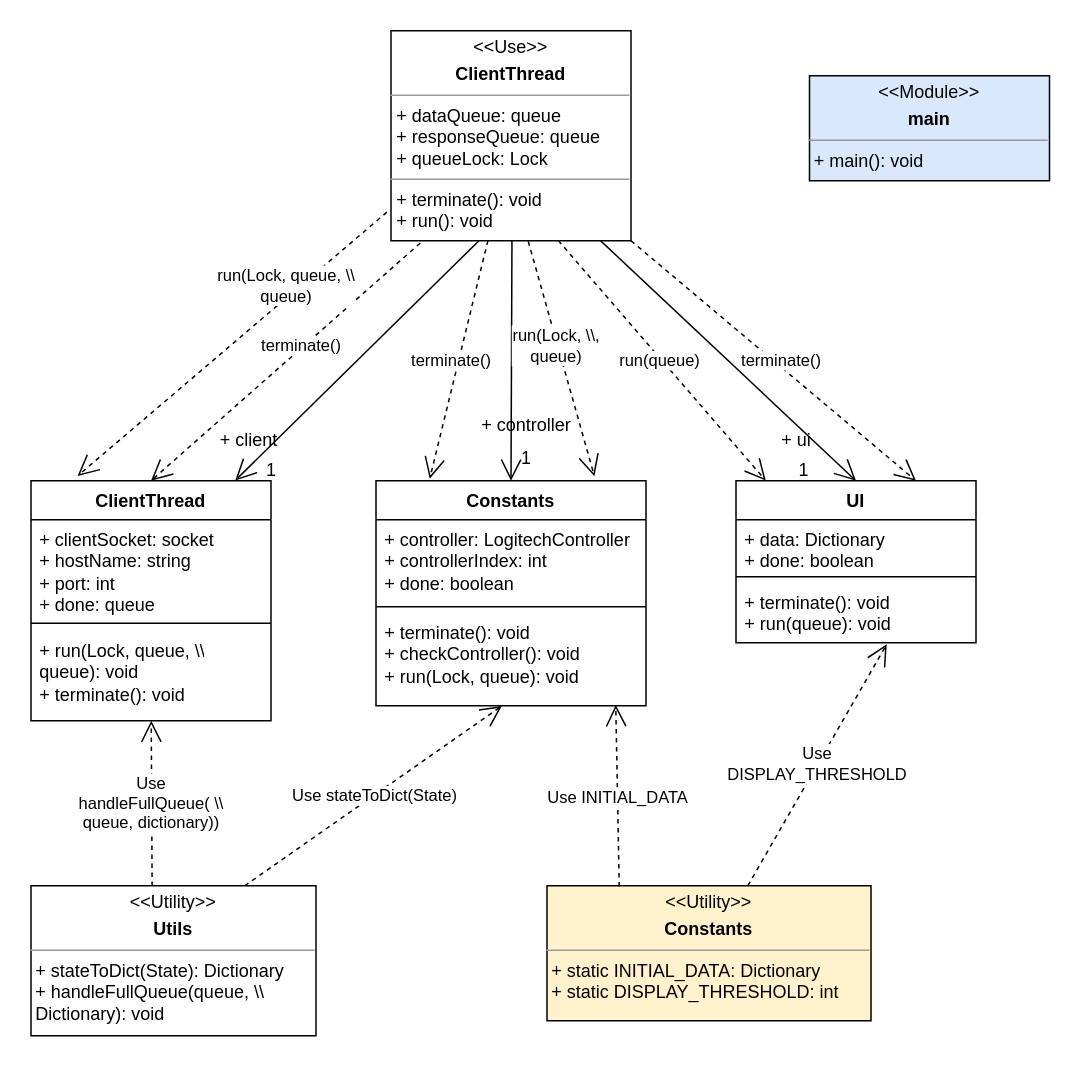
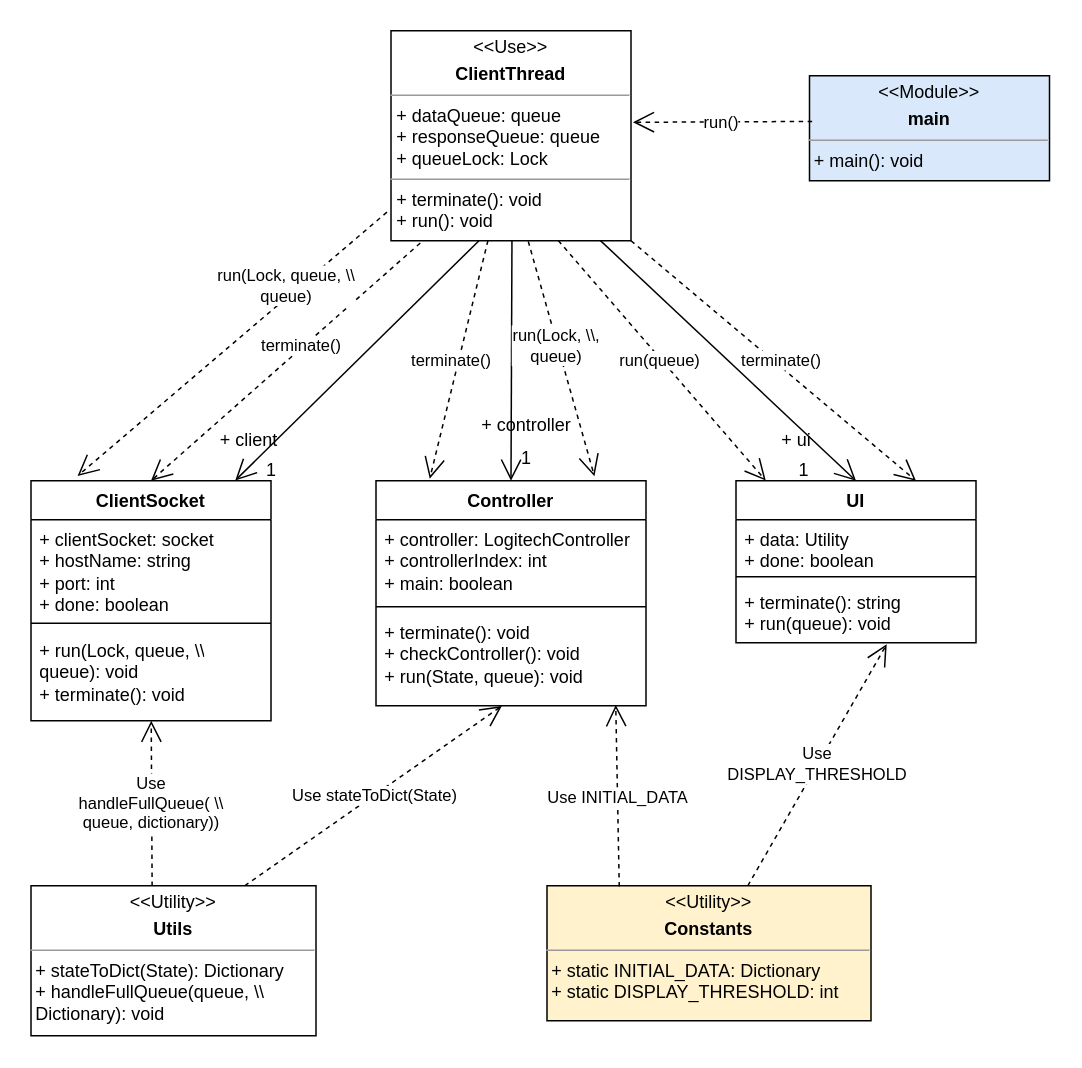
+ <mxCell id="31" value="run()" style="endArrow=open;endSize=12;dashed=1;html=1;rounded=0;entryX=1.008;entryY=0.436;entryDx=0;entryDy=0;entryPerimeter=0;exitX=0.011;exitY=0.435;exitDx=0;exitDy=0;exitPerimeter=0;" parent="1" source="30" target="26" edge="1"><mxGeometry x="0.017" width="160" relative="1" as="geometry"><mxPoint x="410" y="170" as="sourcePoint" /><mxPoint x="570" y="170" as="targetPoint" /><mxPoint as="offset" /></mxGeometry></mxCell>
- <mxCell id="2" value="ClientThread" style="swimlane;fontStyle=1;align=center;verticalAlign=top;childLayout=stackLayout;horizontal=1;startSize=26;horizontalStack=0;resizeParent=1;resizeParentMax=0;resizeLast=0;collapsible=1;marginBottom=0;whiteSpace=wrap;html=1;" parent="1" vertex="1"><mxGeometry x="20" y="320" width="160" height="160" as="geometry"><mxRectangle x="70" y="410" width="110" height="30" as="alternateBounds" /></mxGeometry></mxCell>
+ <mxCell id="2" value="ClientSocket" style="swimlane;fontStyle=1;align=center;verticalAlign=top;childLayout=stackLayout;horizontal=1;startSize=26;horizontalStack=0;resizeParent=1;resizeParentMax=0;resizeLast=0;collapsible=1;marginBottom=0;whiteSpace=wrap;html=1;" parent="1" vertex="1"><mxGeometry x="20" y="320" width="160" height="160" as="geometry"><mxRectangle x="70" y="410" width="110" height="30" as="alternateBounds" /></mxGeometry></mxCell>
- <mxCell id="6" value="Constants" style="swimlane;fontStyle=1;align=center;verticalAlign=top;childLayout=stackLayout;horizontal=1;startSize=26;horizontalStack=0;resizeParent=1;resizeParentMax=0;resizeLast=0;collapsible=1;marginBottom=0;whiteSpace=wrap;html=1;" parent="1" vertex="1"><mxGeometry x="250" y="320" width="180" height="150" as="geometry"><mxRectangle x="300" y="410" width="100" height="30" as="alternateBounds" /></mxGeometry></mxCell>
+ <mxCell id="6" value="Controller" style="swimlane;fontStyle=1;align=center;verticalAlign=top;childLayout=stackLayout;horizontal=1;startSize=26;horizontalStack=0;resizeParent=1;resizeParentMax=0;resizeLast=0;collapsible=1;marginBottom=0;whiteSpace=wrap;html=1;" parent="1" vertex="1"><mxGeometry x="250" y="320" width="180" height="150" as="geometry"><mxRectangle x="300" y="410" width="100" height="30" as="alternateBounds" /></mxGeometry></mxCell>
- <mxCell id="11" value="+ data: Dictionary&amp;nbsp;&lt;br&gt;+ done: boolean&amp;nbsp;" style="text;strokeColor=none;fillColor=none;align=left;verticalAlign=top;spacingLeft=4;spacingRight=4;overflow=hidden;rotatable=0;points=[[0,0.5],[1,0.5]];portConstraint=eastwest;whiteSpace=wrap;html=1;" parent="10" vertex="1"><mxGeometry y="26" width="160" height="34" as="geometry" /></mxCell>
+ <mxCell id="11" value="+ data: Utility&amp;nbsp;&lt;br&gt;+ done: boolean&amp;nbsp;" style="text;strokeColor=none;fillColor=none;align=left;verticalAlign=top;spacingLeft=4;spacingRight=4;overflow=hidden;rotatable=0;points=[[0,0.5],[1,0.5]];portConstraint=eastwest;whiteSpace=wrap;html=1;" parent="10" vertex="1"><mxGeometry y="26" width="160" height="34" as="geometry" /></mxCell>
- <mxCell id="3" value="+ clientSocket: socket&amp;nbsp;&lt;br&gt;+ hostName: string&amp;nbsp;&lt;br&gt;+ port: int&amp;nbsp;&lt;br&gt;+ done: queue" style="text;strokeColor=none;fillColor=none;align=left;verticalAlign=top;spacingLeft=4;spacingRight=4;overflow=hidden;rotatable=0;points=[[0,0.5],[1,0.5]];portConstraint=eastwest;whiteSpace=wrap;html=1;" parent="2" vertex="1"><mxGeometry y="26" width="160" height="64" as="geometry" /></mxCell>
+ <mxCell id="3" value="+ clientSocket: socket&amp;nbsp;&lt;br&gt;+ hostName: string&amp;nbsp;&lt;br&gt;+ port: int&amp;nbsp;&lt;br&gt;+ done: boolean" style="text;strokeColor=none;fillColor=none;align=left;verticalAlign=top;spacingLeft=4;spacingRight=4;overflow=hidden;rotatable=0;points=[[0,0.5],[1,0.5]];portConstraint=eastwest;whiteSpace=wrap;html=1;" parent="2" vertex="1"><mxGeometry y="26" width="160" height="64" as="geometry" /></mxCell>
- <mxCell id="7" value="+ controller: LogitechController&amp;nbsp;&lt;br&gt;+ controllerIndex: int&amp;nbsp;&lt;br&gt;+ done: boolean&amp;nbsp;" style="text;strokeColor=none;fillColor=none;align=left;verticalAlign=top;spacingLeft=4;spacingRight=4;overflow=hidden;rotatable=0;points=[[0,0.5],[1,0.5]];portConstraint=eastwest;whiteSpace=wrap;html=1;" parent="6" vertex="1"><mxGeometry y="26" width="180" height="54" as="geometry" /></mxCell>
+ <mxCell id="7" value="+ controller: LogitechController&amp;nbsp;&lt;br&gt;+ controllerIndex: int&amp;nbsp;&lt;br&gt;+ main: boolean&amp;nbsp;" style="text;strokeColor=none;fillColor=none;align=left;verticalAlign=top;spacingLeft=4;spacingRight=4;overflow=hidden;rotatable=0;points=[[0,0.5],[1,0.5]];portConstraint=eastwest;whiteSpace=wrap;html=1;" parent="6" vertex="1"><mxGeometry y="26" width="180" height="54" as="geometry" /></mxCell>
- <mxCell id="13" value="+ terminate(): void&amp;nbsp;&lt;br&gt;+ run(queue): void&amp;nbsp;" style="text;strokeColor=none;fillColor=none;align=left;verticalAlign=top;spacingLeft=4;spacingRight=4;overflow=hidden;rotatable=0;points=[[0,0.5],[1,0.5]];portConstraint=eastwest;whiteSpace=wrap;html=1;" parent="10" vertex="1"><mxGeometry y="68" width="160" height="40" as="geometry" /></mxCell>
+ <mxCell id="13" value="+ terminate(): string&amp;nbsp;&lt;br&gt;+ run(queue): void&amp;nbsp;" style="text;strokeColor=none;fillColor=none;align=left;verticalAlign=top;spacingLeft=4;spacingRight=4;overflow=hidden;rotatable=0;points=[[0,0.5],[1,0.5]];portConstraint=eastwest;whiteSpace=wrap;html=1;" parent="10" vertex="1"><mxGeometry y="68" width="160" height="40" as="geometry" /></mxCell>
- <mxCell id="9" value="+ terminate(): void&amp;nbsp;&lt;br&gt;+ checkController(): void&amp;nbsp;&lt;br&gt;+ run(Lock, queue): void&amp;nbsp;" style="text;strokeColor=none;fillColor=none;align=left;verticalAlign=top;spacingLeft=4;spacingRight=4;overflow=hidden;rotatable=0;points=[[0,0.5],[1,0.5]];portConstraint=eastwest;whiteSpace=wrap;html=1;" parent="6" vertex="1"><mxGeometry y="88" width="180" height="62" as="geometry" /></mxCell>
+ <mxCell id="9" value="+ terminate(): void&amp;nbsp;&lt;br&gt;+ checkController(): void&amp;nbsp;&lt;br&gt;+ run(State, queue): void&amp;nbsp;" style="text;strokeColor=none;fillColor=none;align=left;verticalAlign=top;spacingLeft=4;spacingRight=4;overflow=hidden;rotatable=0;points=[[0,0.5],[1,0.5]];portConstraint=eastwest;whiteSpace=wrap;html=1;" parent="6" vertex="1"><mxGeometry y="88" width="180" height="62" as="geometry" /></mxCell>
